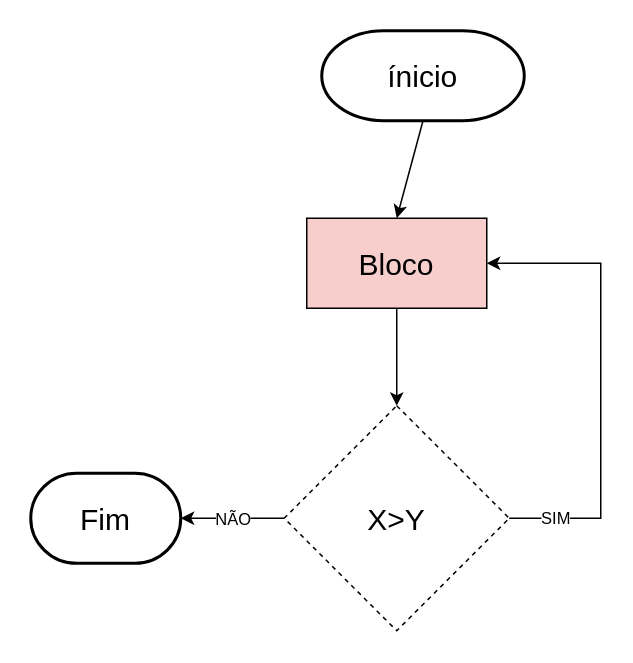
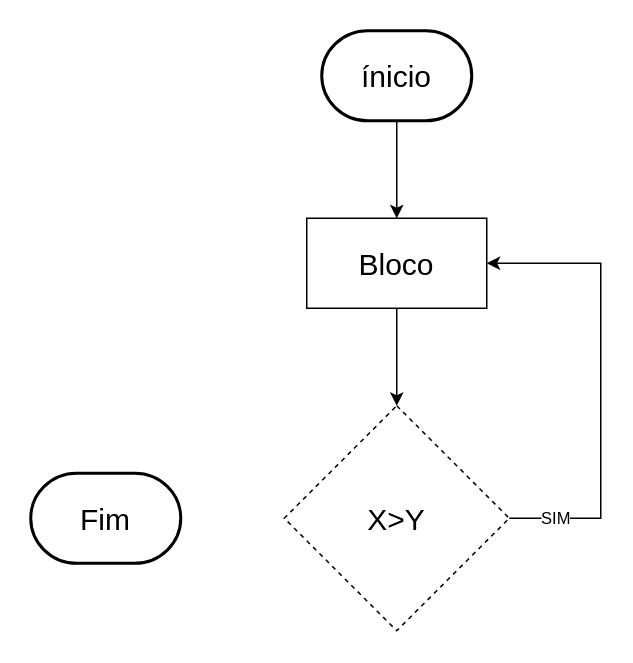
- <mxCell id="7" value="&lt;font style=&quot;font-size: 20px;&quot;&gt;ínicio&lt;/font&gt;" style="strokeWidth=2;html=1;shape=mxgraph.flowchart.terminator;whiteSpace=wrap;" vertex="1" parent="1"><mxGeometry x="214" y="20" width="135" height="60" as="geometry" /></mxCell>
+ <mxCell id="7" value="&lt;font style=&quot;font-size: 20px;&quot;&gt;ínicio&lt;/font&gt;" style="strokeWidth=2;html=1;shape=mxgraph.flowchart.terminator;whiteSpace=wrap;" vertex="1" parent="1"><mxGeometry x="214" y="20" width="100" height="60" as="geometry" /></mxCell>
- <mxCell id="4" value="&lt;font style=&quot;font-size: 20px;&quot;&gt;Bloco&lt;/font&gt;" style="rounded=0;whiteSpace=wrap;html=1;fillColor=#f8cecc;" vertex="1" parent="1"><mxGeometry x="204" y="145" width="120" height="60" as="geometry" /></mxCell>
+ <mxCell id="4" value="&lt;font style=&quot;font-size: 20px;&quot;&gt;Bloco&lt;/font&gt;" style="rounded=0;whiteSpace=wrap;html=1;" vertex="1" parent="1"><mxGeometry x="204" y="145" width="120" height="60" as="geometry" /></mxCell>
- <mxCell id="9" value="" style="endArrow=classic;html=1;rounded=0;exitX=0;exitY=0.5;exitDx=0;exitDy=0;entryX=1;entryY=0.5;entryDx=0;entryDy=0;entryPerimeter=0;" edge="1" parent="1" source="2" target="11"><mxGeometry relative="1" as="geometry"><mxPoint x="170" y="175" as="sourcePoint" /><mxPoint x="110" y="175" as="targetPoint" /></mxGeometry></mxCell>
- <mxCell id="10" value="NÃO" style="edgeLabel;resizable=0;html=1;;align=center;verticalAlign=middle;" connectable="0" vertex="1" parent="9"><mxGeometry relative="1" as="geometry" /></mxCell>
